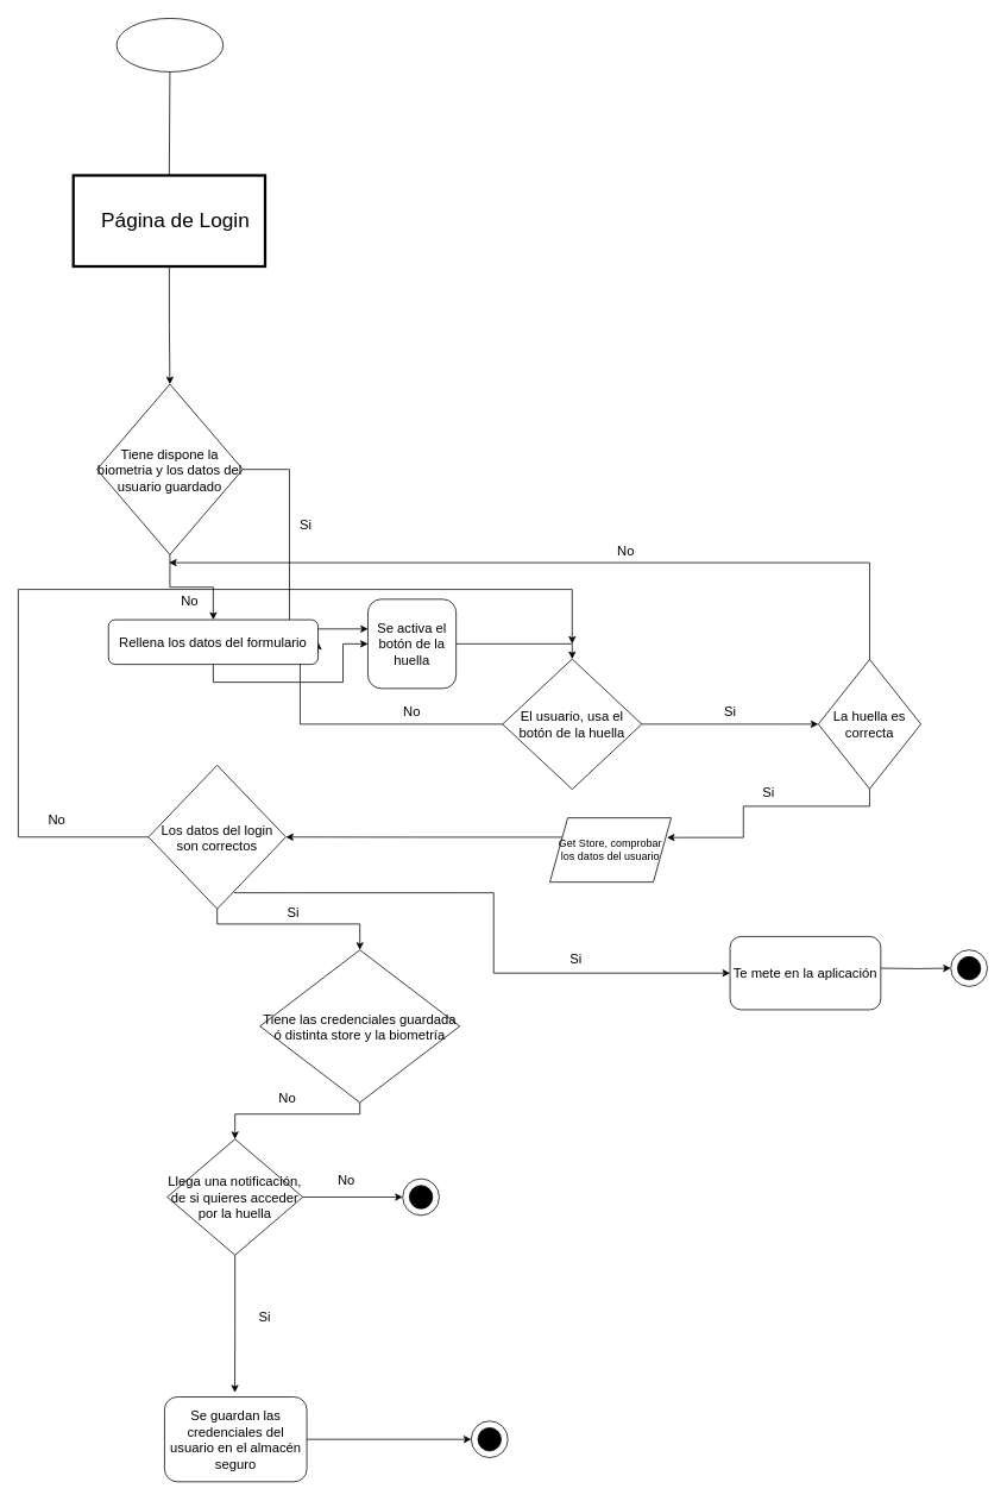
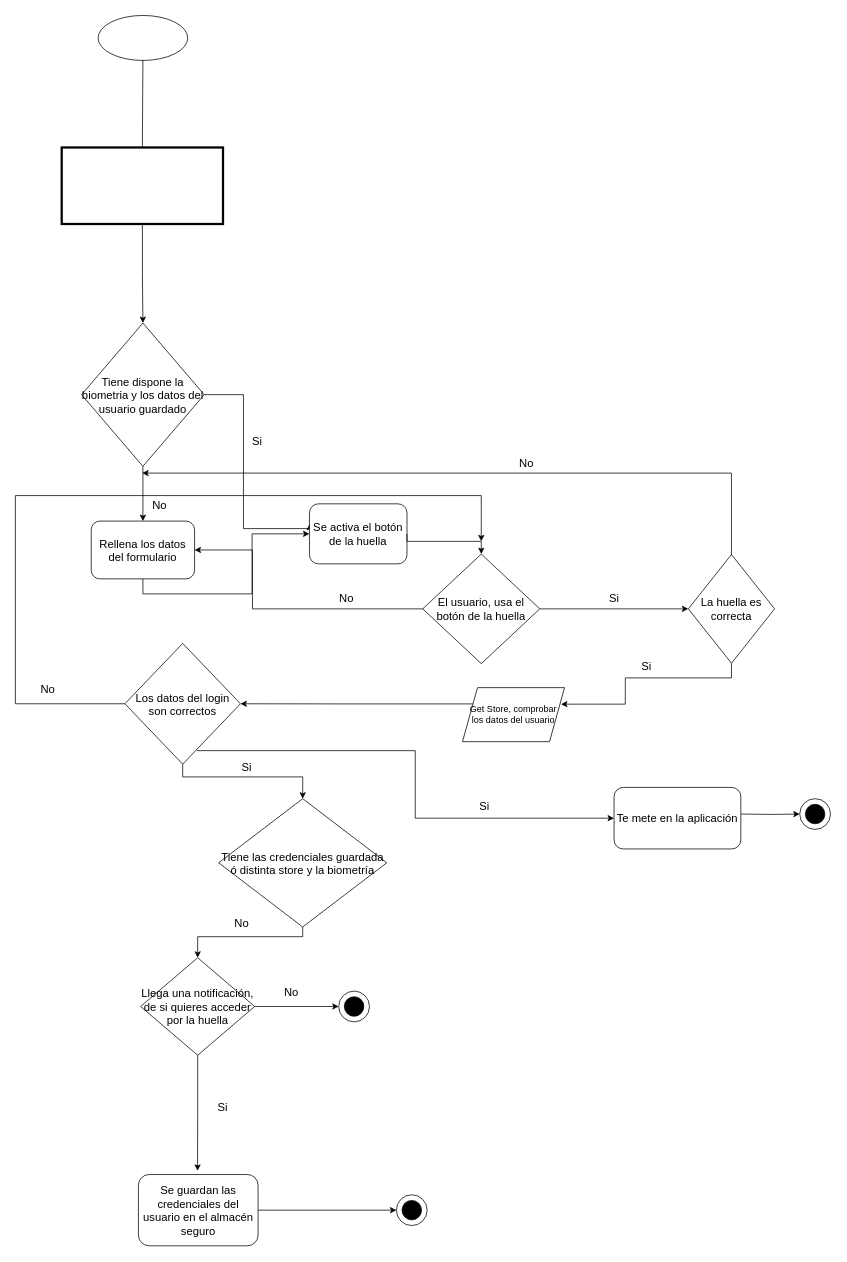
- <mxCell id="5" value="&lt;font style=&quot;font-size: 23px;&quot;&gt;Página de Login&lt;/font&gt;" style="text;html=1;strokeColor=none;fillColor=none;align=center;verticalAlign=middle;whiteSpace=wrap;rounded=0;" parent="1" vertex="1"><mxGeometry x="102" y="232" width="189" height="30" as="geometry" /></mxCell>
- <mxCell id="40" value="&lt;font style=&quot;font-size: 15px;&quot;&gt;Rellena los datos del formulario&lt;/font&gt;" style="rounded=1;whiteSpace=wrap;html=1;" parent="1" vertex="1"><mxGeometry x="121.12" y="694" width="235" height="50" as="geometry" /></mxCell>
+ <mxCell id="40" value="&lt;font style=&quot;font-size: 15px;&quot;&gt;Rellena los datos del formulario&lt;/font&gt;" style="rounded=1;whiteSpace=wrap;html=1;" parent="1" vertex="1"><mxGeometry x="121.12" y="694" width="137.75" height="77" as="geometry" /></mxCell>
- <mxCell id="25" value="&lt;font style=&quot;font-size: 15px;&quot;&gt;Se activa el botón de la huella&lt;/font&gt;" style="rounded=1;whiteSpace=wrap;html=1;" parent="1" vertex="1"><mxGeometry x="412" y="671" width="98.88" height="100" as="geometry" /></mxCell>
+ <mxCell id="25" value="&lt;font style=&quot;font-size: 15px;&quot;&gt;Se activa el botón de la huella&lt;/font&gt;" style="rounded=1;whiteSpace=wrap;html=1;" parent="1" vertex="1"><mxGeometry x="412" y="671" width="130" height="80" as="geometry" /></mxCell>
